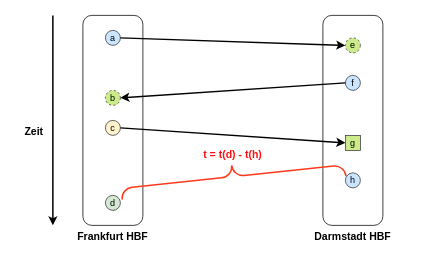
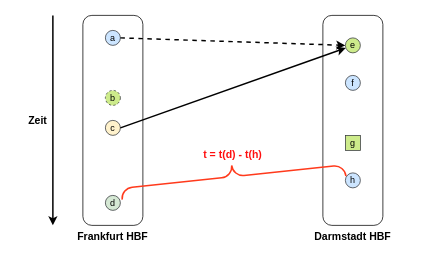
- <mxCell id="12" value="" style="endArrow=classic;html=1;rounded=0;exitX=1;exitY=0.5;exitDx=0;exitDy=0;entryX=0;entryY=0.5;entryDx=0;entryDy=0;strokeWidth=2;" edge="1" parent="1" source="6" target="9"><mxGeometry width="50" height="50" relative="1" as="geometry"><mxPoint x="250" y="40" as="sourcePoint" /><mxPoint x="300" y="-10" as="targetPoint" /></mxGeometry></mxCell>
+ <mxCell id="12" value="" style="endArrow=classic;html=1;rounded=0;exitX=1;exitY=0.5;exitDx=0;exitDy=0;entryX=0;entryY=0.5;entryDx=0;entryDy=0;strokeWidth=2;dashed=1;" edge="1" parent="1" source="6" target="9"><mxGeometry width="50" height="50" relative="1" as="geometry"><mxPoint x="250" y="40" as="sourcePoint" /><mxPoint x="300" y="-10" as="targetPoint" /></mxGeometry></mxCell>
- <mxCell id="9" value="e" style="ellipse;whiteSpace=wrap;html=1;aspect=fixed;fillColor=#cdeb8b;strokeColor=#36393d;dashed=1;" vertex="1" parent="1"><mxGeometry x="460" y="50" width="20" height="20" as="geometry" /></mxCell>
+ <mxCell id="9" value="e" style="ellipse;whiteSpace=wrap;html=1;aspect=fixed;fillColor=#cdeb8b;strokeColor=#36393d;" vertex="1" parent="1"><mxGeometry x="460" y="50" width="20" height="20" as="geometry" /></mxCell>
- <mxCell id="14" value="" style="endArrow=classic;html=1;rounded=0;exitX=0;exitY=0.5;exitDx=0;exitDy=0;entryX=1;entryY=0.5;entryDx=0;entryDy=0;strokeWidth=2;" edge="1" parent="1" source="10" target="7"><mxGeometry width="50" height="50" relative="1" as="geometry"><mxPoint x="250" y="145" as="sourcePoint" /><mxPoint x="550" y="175" as="targetPoint" /></mxGeometry></mxCell>
- <mxCell id="20" value="Zeit" style="text;html=1;strokeColor=none;fillColor=none;align=center;verticalAlign=middle;whiteSpace=wrap;rounded=0;fontSize=14;fontStyle=1" vertex="1" parent="1"><mxGeometry x="15" y="160" width="60" height="30" as="geometry" /></mxCell>
+ <mxCell id="20" value="Zeit" style="text;html=1;strokeColor=none;fillColor=none;align=center;verticalAlign=middle;whiteSpace=wrap;rounded=0;fontSize=14;fontStyle=1" vertex="1" parent="1"><mxGeometry x="20" y="145" width="60" height="30" as="geometry" /></mxCell>
- <mxCell id="15" value="" style="endArrow=classic;html=1;rounded=0;exitX=1;exitY=0.5;exitDx=0;exitDy=0;entryX=0;entryY=0.5;entryDx=0;entryDy=0;strokeWidth=2;" edge="1" parent="1" source="8" target="11"><mxGeometry width="50" height="50" relative="1" as="geometry"><mxPoint x="270" y="220" as="sourcePoint" /><mxPoint x="320" y="170" as="targetPoint" /></mxGeometry></mxCell>
+ <mxCell id="15" value="" style="endArrow=classic;html=1;rounded=0;exitX=1;exitY=0.5;exitDx=0;exitDy=0;strokeWidth=2;" edge="1" parent="1" source="8" target="9"><mxGeometry width="50" height="50" relative="1" as="geometry"><mxPoint x="270" y="220" as="sourcePoint" /><mxPoint x="320" y="170" as="targetPoint" /></mxGeometry></mxCell>
